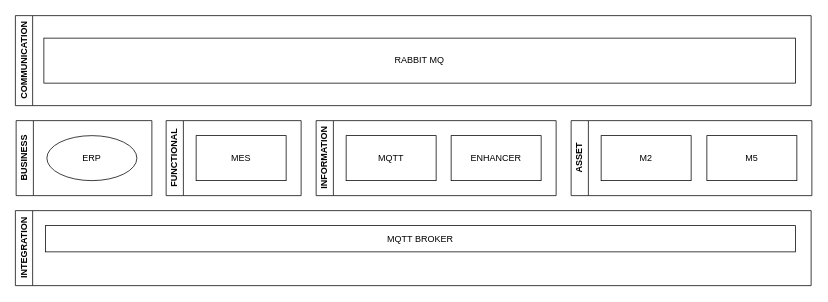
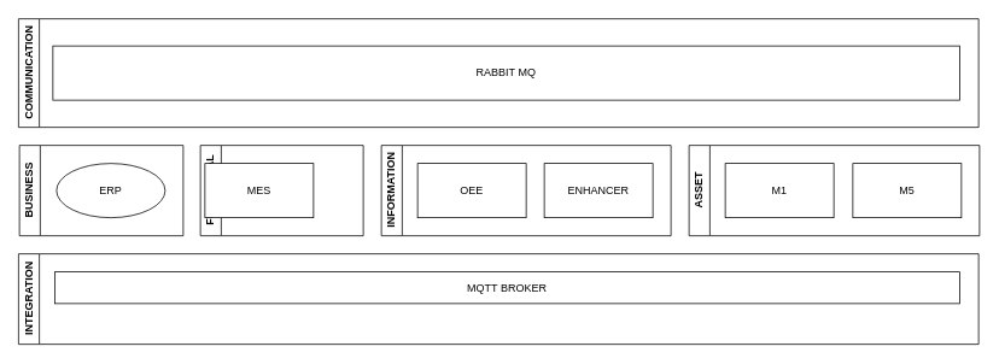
- <mxCell id="13" value="MES" style="rounded=0;whiteSpace=wrap;html=1;" vertex="1" parent="12"><mxGeometry x="40" y="20" width="120" height="60" as="geometry" /></mxCell>
+ <mxCell id="13" value="MES" style="rounded=0;whiteSpace=wrap;html=1;" vertex="1" parent="12"><mxGeometry x="5" y="20" width="120" height="60" as="geometry" /></mxCell>
- <mxCell id="10" value="MQTT" style="rounded=0;whiteSpace=wrap;html=1;" vertex="1" parent="9"><mxGeometry x="40" y="20" width="120" height="60" as="geometry" /></mxCell>
+ <mxCell id="10" value="OEE" style="rounded=0;whiteSpace=wrap;html=1;" vertex="1" parent="9"><mxGeometry x="40" y="20" width="120" height="60" as="geometry" /></mxCell>
- <mxCell id="3" value="M2" style="rounded=0;whiteSpace=wrap;html=1;" vertex="1" parent="2"><mxGeometry x="40" y="20" width="120" height="60" as="geometry" /></mxCell>
+ <mxCell id="3" value="M1" style="rounded=0;whiteSpace=wrap;html=1;" vertex="1" parent="2"><mxGeometry x="40" y="20" width="120" height="60" as="geometry" /></mxCell>
